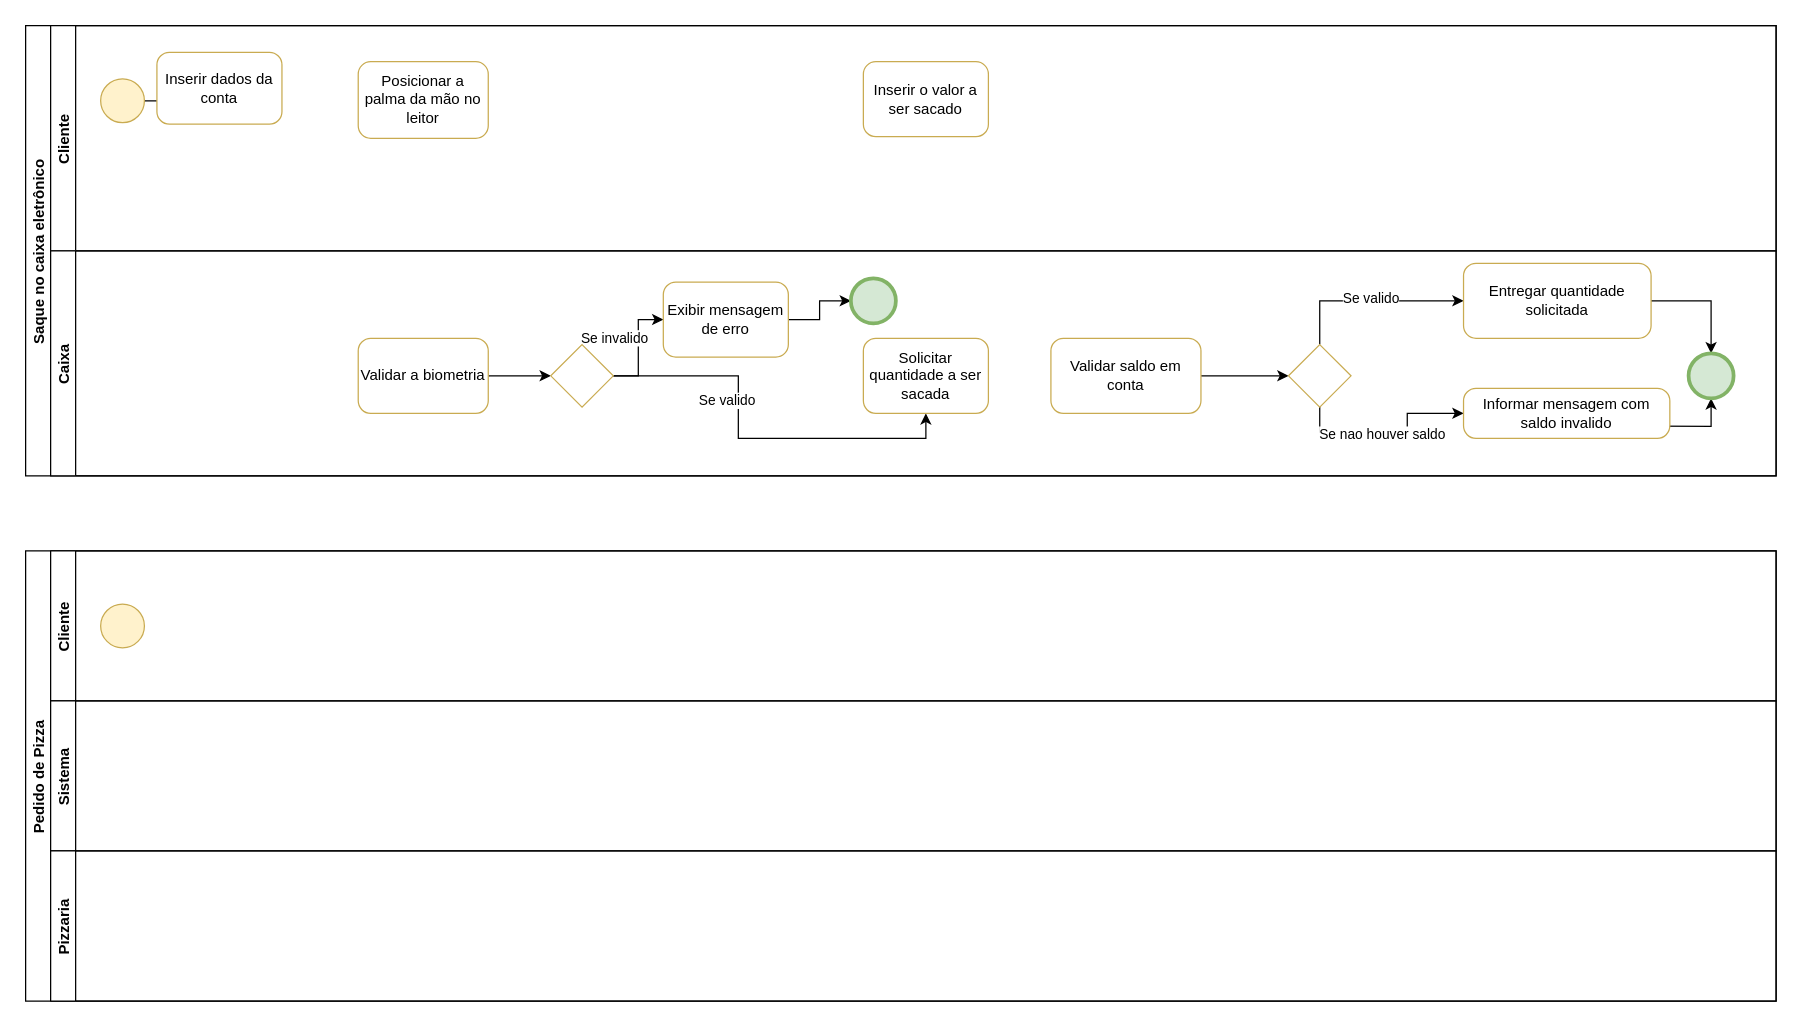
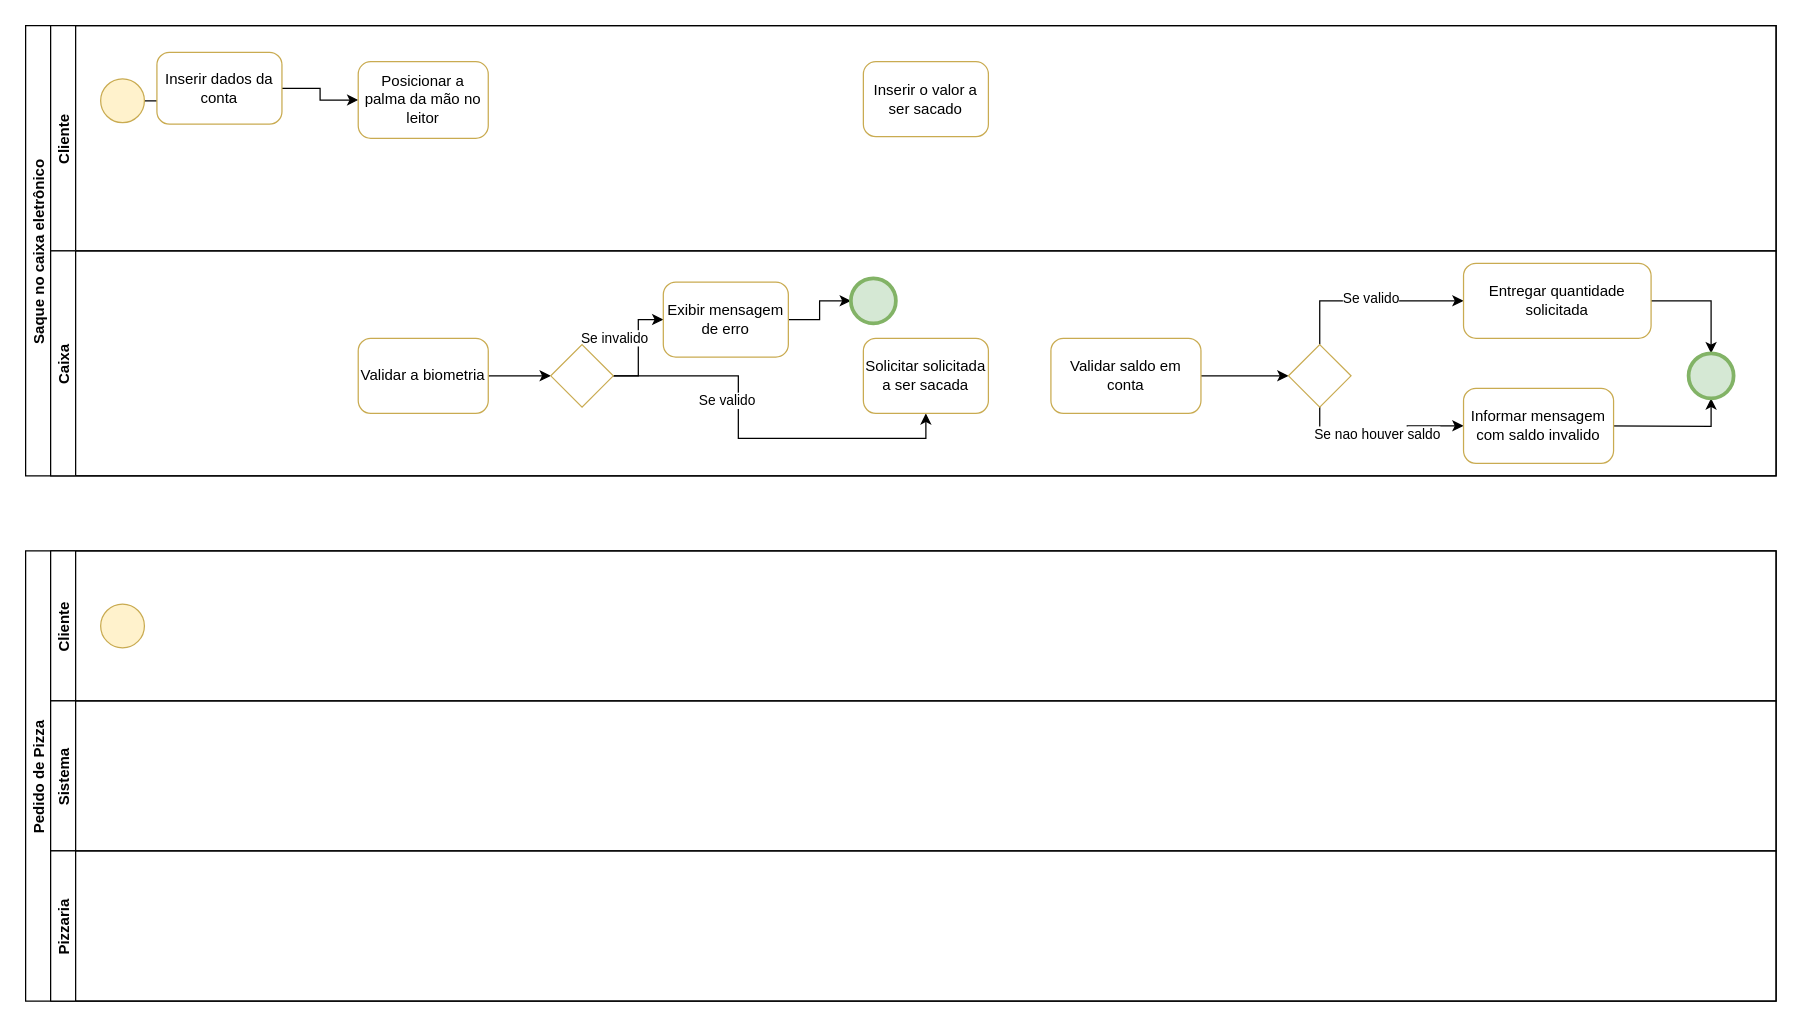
+ <mxCell id="6" value="" style="edgeStyle=orthogonalEdgeStyle;rounded=0;orthogonalLoop=1;jettySize=auto;html=1;" edge="1" parent="3" source="7" target="8"><mxGeometry relative="1" as="geometry" /></mxCell>
- <mxCell id="20" value="Solicitar quantidade a ser sacada" style="points=[[0.25,0,0],[0.5,0,0],[0.75,0,0],[1,0.25,0],[1,0.5,0],[1,0.75,0],[0.75,1,0],[0.5,1,0],[0.25,1,0],[0,0.75,0],[0,0.5,0],[0,0.25,0]];shape=mxgraph.bpmn.task;whiteSpace=wrap;rectStyle=rounded;size=10;taskMarker=abstract;strokeColor=#C9AB51;" vertex="1" parent="10"><mxGeometry x="650" y="70" width="100" height="60" as="geometry" /></mxCell>
+ <mxCell id="20" value="Solicitar solicitada a ser sacada" style="points=[[0.25,0,0],[0.5,0,0],[0.75,0,0],[1,0.25,0],[1,0.5,0],[1,0.75,0],[0.75,1,0],[0.5,1,0],[0.25,1,0],[0,0.75,0],[0,0.5,0],[0,0.25,0]];shape=mxgraph.bpmn.task;whiteSpace=wrap;rectStyle=rounded;size=10;taskMarker=abstract;strokeColor=#C9AB51;" vertex="1" parent="10"><mxGeometry x="650" y="70" width="100" height="60" as="geometry" /></mxCell>
- <mxCell id="31" value="Informar mensagem com saldo invalido" style="points=[[0.25,0,0],[0.5,0,0],[0.75,0,0],[1,0.25,0],[1,0.5,0],[1,0.75,0],[0.75,1,0],[0.5,1,0],[0.25,1,0],[0,0.75,0],[0,0.5,0],[0,0.25,0]];shape=mxgraph.bpmn.task;whiteSpace=wrap;rectStyle=rounded;size=10;taskMarker=abstract;strokeColor=#C9AB51;" vertex="1" parent="10"><mxGeometry x="1130" y="110" width="165" height="40" as="geometry" /></mxCell>
+ <mxCell id="31" value="Informar mensagem com saldo invalido" style="points=[[0.25,0,0],[0.5,0,0],[0.75,0,0],[1,0.25,0],[1,0.5,0],[1,0.75,0],[0.75,1,0],[0.5,1,0],[0.25,1,0],[0,0.75,0],[0,0.5,0],[0,0.25,0]];shape=mxgraph.bpmn.task;whiteSpace=wrap;rectStyle=rounded;size=10;taskMarker=abstract;strokeColor=#C9AB51;" vertex="1" parent="10"><mxGeometry x="1130" y="110" width="120" height="60" as="geometry" /></mxCell>
